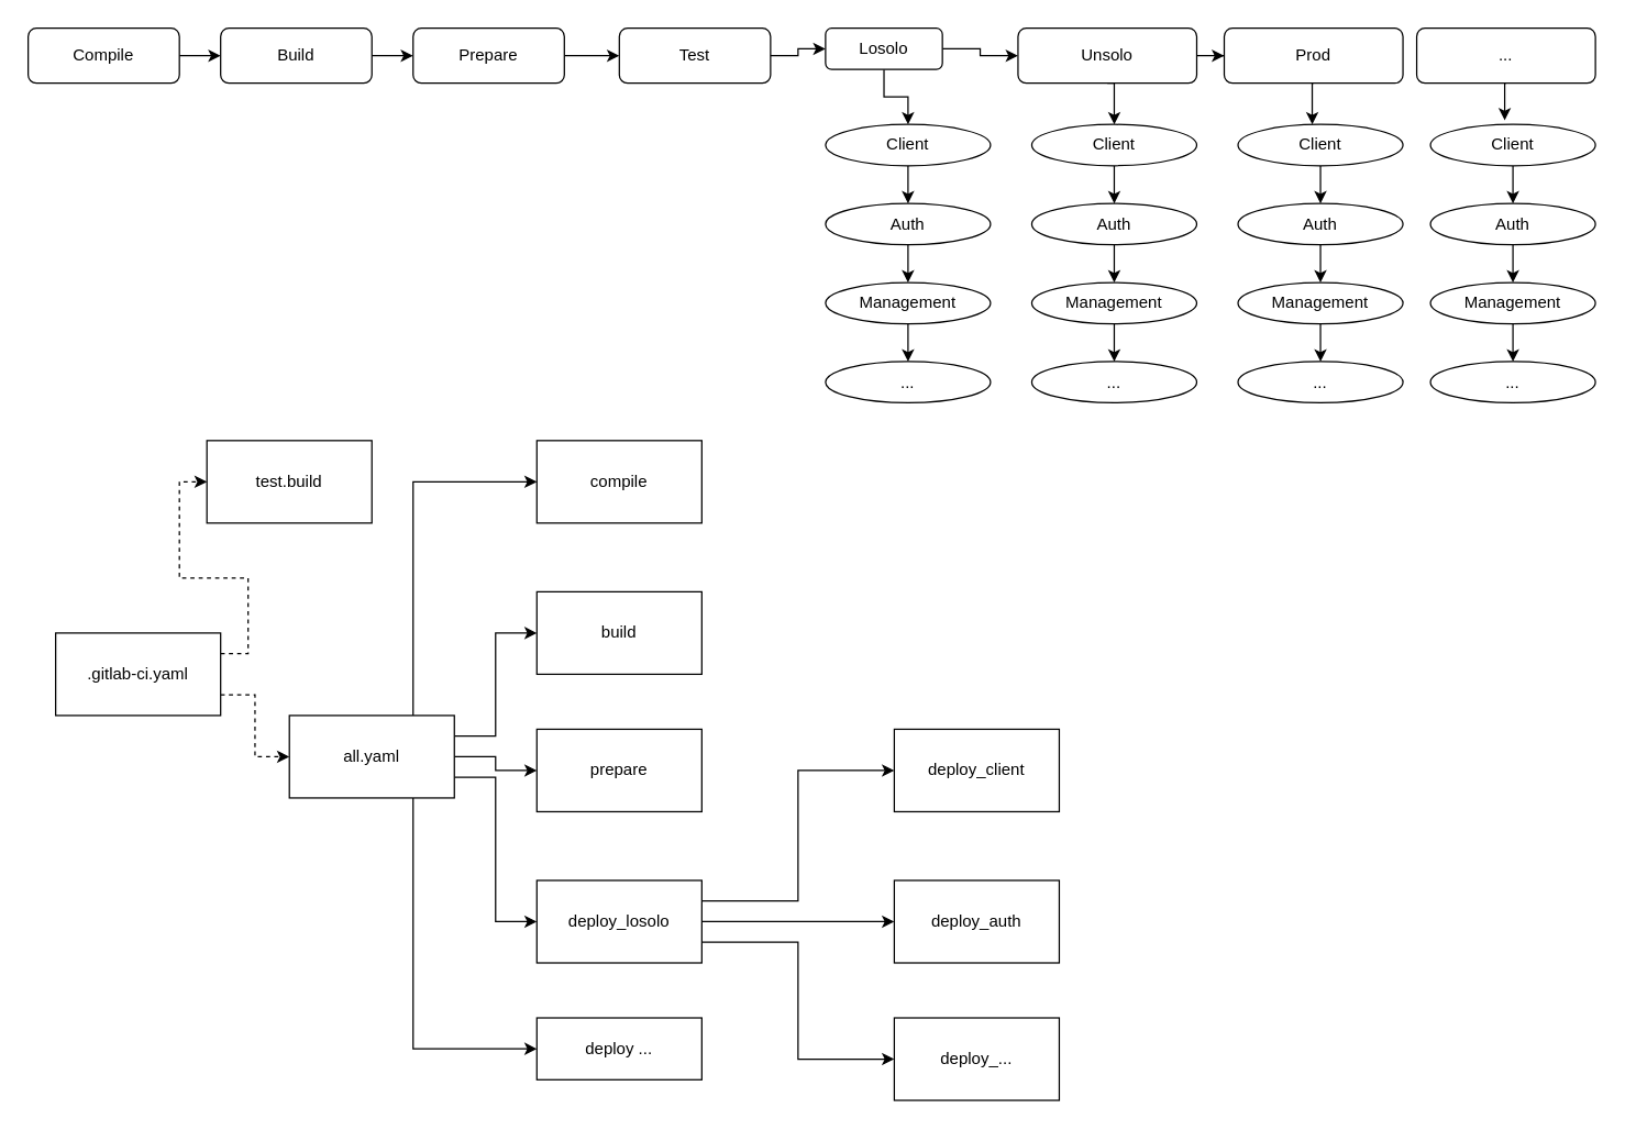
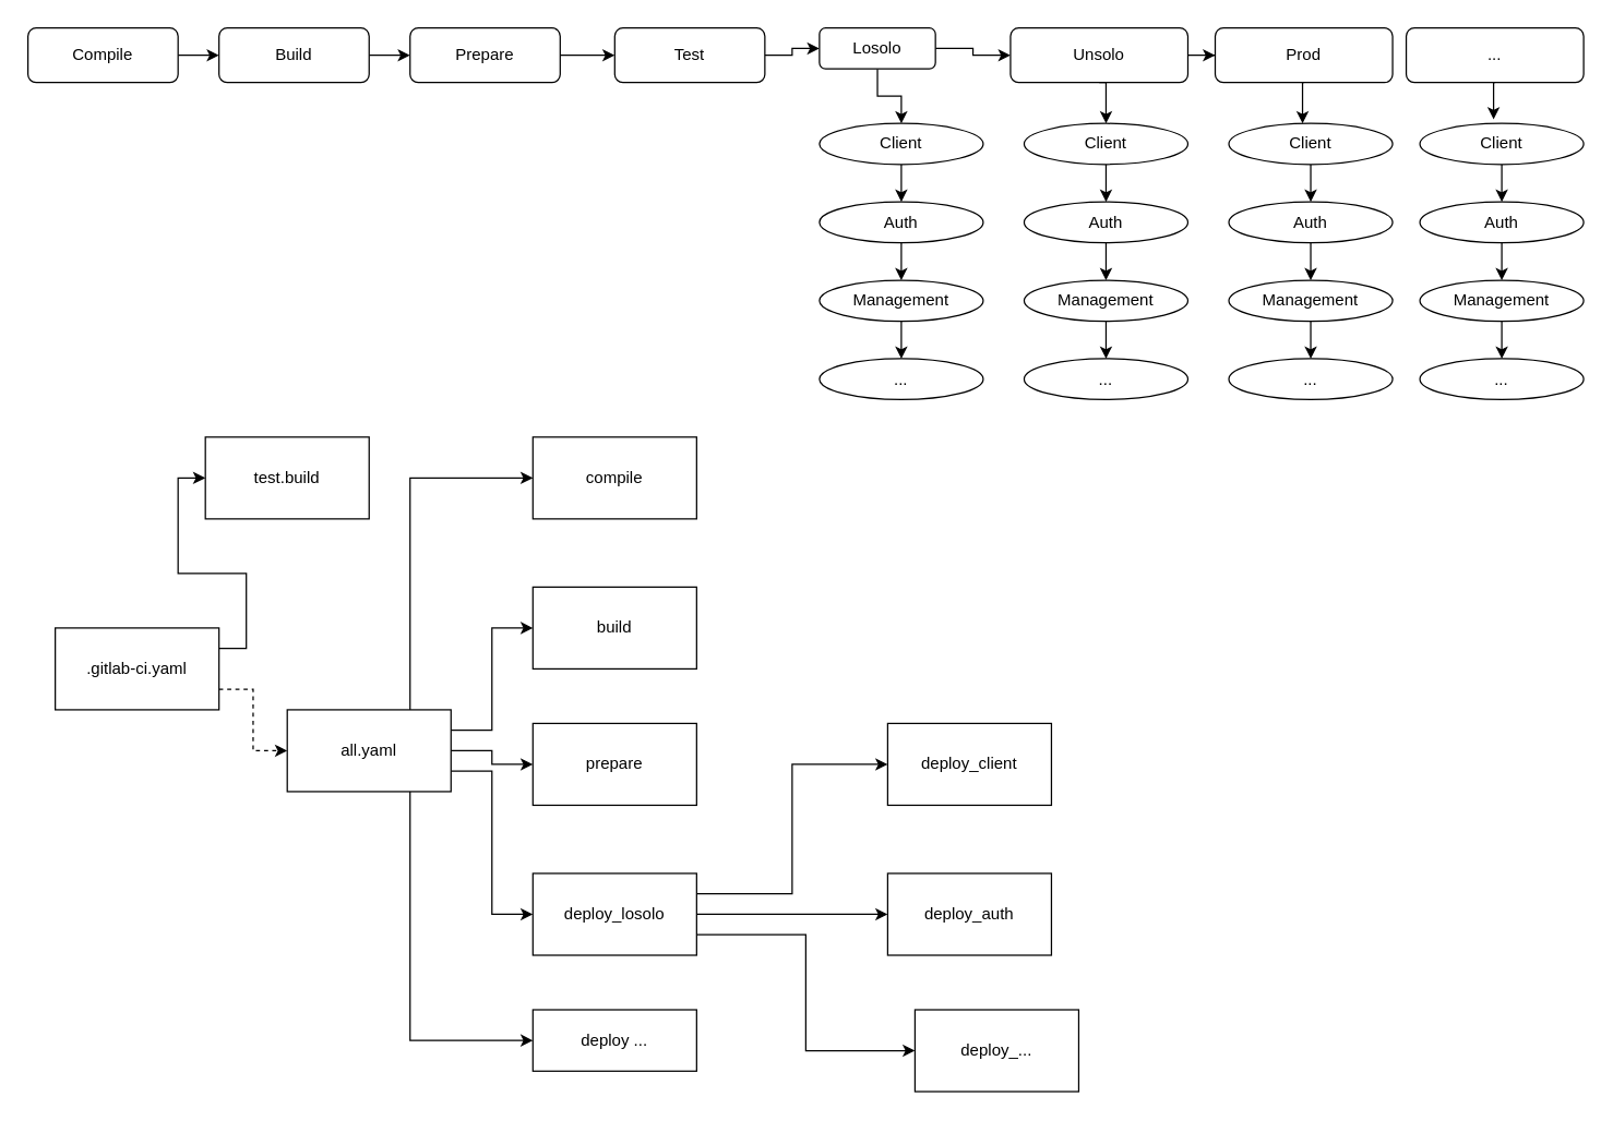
- <mxCell id="48" style="edgeStyle=orthogonalEdgeStyle;rounded=0;orthogonalLoop=1;jettySize=auto;html=1;exitX=1;exitY=0.25;exitDx=0;exitDy=0;entryX=0;entryY=0.5;entryDx=0;entryDy=0;dashed=1;" edge="1" parent="1" source="50" target="51"><mxGeometry relative="1" as="geometry" /></mxCell>
+ <mxCell id="48" style="edgeStyle=orthogonalEdgeStyle;rounded=0;orthogonalLoop=1;jettySize=auto;html=1;exitX=1;exitY=0.25;exitDx=0;exitDy=0;entryX=0;entryY=0.5;entryDx=0;entryDy=0;" edge="1" parent="1" source="50" target="51"><mxGeometry relative="1" as="geometry" /></mxCell>
- <mxCell id="68" value="deploy_..." style="rounded=0;whiteSpace=wrap;html=1;" vertex="1" parent="1"><mxGeometry x="650" y="740" width="120" height="60" as="geometry" /></mxCell>
+ <mxCell id="68" value="deploy_..." style="rounded=0;whiteSpace=wrap;html=1;" vertex="1" parent="1"><mxGeometry x="670" y="740" width="120" height="60" as="geometry" /></mxCell>
